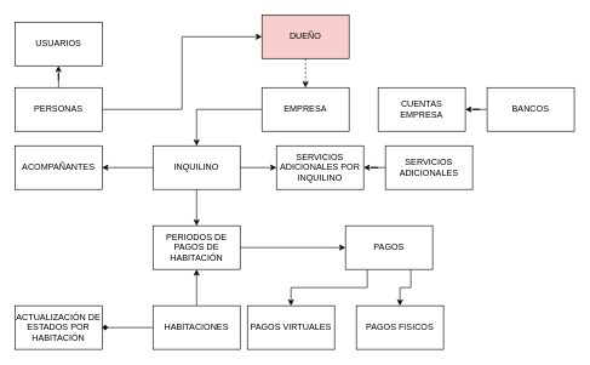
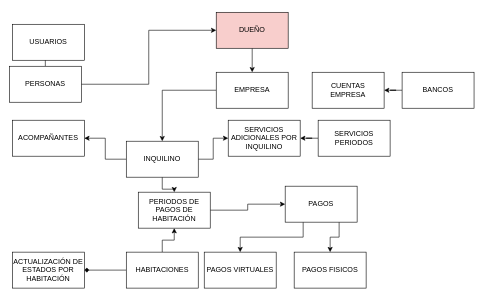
- <mxCell id="5" value="USUARIOS" style="rounded=0;whiteSpace=wrap;html=1;" parent="1" vertex="1"><mxGeometry x="20" y="30" width="120" height="60" as="geometry" /></mxCell>
+ <mxCell id="5" value="USUARIOS" style="rounded=0;whiteSpace=wrap;html=1;" parent="1" vertex="1"><mxGeometry x="20" y="40" width="120" height="60" as="geometry" /></mxCell>
- <mxCell id="10" style="edgeStyle=orthogonalEdgeStyle;rounded=0;orthogonalLoop=1;jettySize=auto;html=1;entryX=0.5;entryY=0;entryDx=0;entryDy=0;dashed=1;" edge="1" parent="1" source="11" target="13"><mxGeometry relative="1" as="geometry" /></mxCell>
+ <mxCell id="10" style="edgeStyle=orthogonalEdgeStyle;rounded=0;orthogonalLoop=1;jettySize=auto;html=1;entryX=0.5;entryY=0;entryDx=0;entryDy=0;" edge="1" parent="1" source="11" target="13"><mxGeometry relative="1" as="geometry" /></mxCell>
- <mxCell id="4" value="PERSONAS" style="rounded=0;whiteSpace=wrap;html=1;" parent="1" vertex="1"><mxGeometry x="20" y="120" width="120" height="60" as="geometry" /></mxCell>
+ <mxCell id="4" value="PERSONAS" style="rounded=0;whiteSpace=wrap;html=1;" parent="1" vertex="1"><mxGeometry x="15" y="110" width="120" height="60" as="geometry" /></mxCell>
- <mxCell id="9" value="INQUILINO" style="rounded=0;whiteSpace=wrap;html=1;" parent="1" vertex="1"><mxGeometry x="210" y="200" width="120" height="60" as="geometry" /></mxCell>
+ <mxCell id="9" value="INQUILINO" style="rounded=0;whiteSpace=wrap;html=1;" parent="1" vertex="1"><mxGeometry x="210" y="235" width="120" height="60" as="geometry" /></mxCell>
- <mxCell id="26" value="SERVICIOS ADICIONALES" style="rounded=0;whiteSpace=wrap;html=1;" vertex="1" parent="1"><mxGeometry x="530" y="200" width="120" height="60" as="geometry" /></mxCell>
+ <mxCell id="26" value="SERVICIOS PERIODOS" style="rounded=0;whiteSpace=wrap;html=1;" vertex="1" parent="1"><mxGeometry x="530" y="200" width="120" height="60" as="geometry" /></mxCell>
- <mxCell id="29" value="PERIODOS DE PAGOS DE HABITACIÓN" style="rounded=0;whiteSpace=wrap;html=1;" vertex="1" parent="1"><mxGeometry x="210" y="310" width="120" height="60" as="geometry" /></mxCell>
+ <mxCell id="29" value="PERIODOS DE PAGOS DE HABITACIÓN" style="rounded=0;whiteSpace=wrap;html=1;" vertex="1" parent="1"><mxGeometry x="230" y="320" width="120" height="60" as="geometry" /></mxCell>
